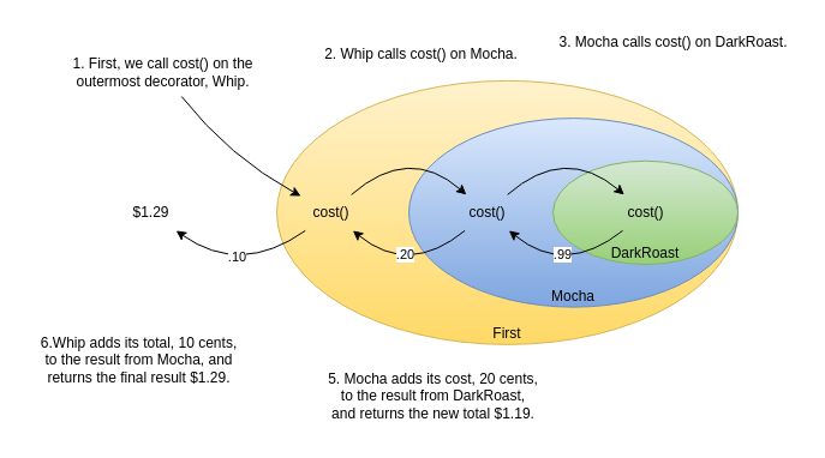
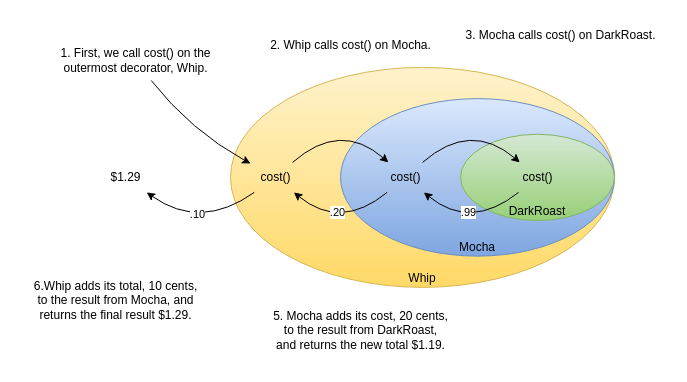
- <mxCell id="2" value="First" style="ellipse;whiteSpace=wrap;html=1;verticalAlign=bottom;fillColor=#fff2cc;gradientColor=#ffd966;strokeColor=#d6b656;" parent="1" vertex="1"><mxGeometry x="230" y="66.88" width="384" height="220" as="geometry" /></mxCell>
+ <mxCell id="2" value="Whip" style="ellipse;whiteSpace=wrap;html=1;verticalAlign=bottom;fillColor=#fff2cc;gradientColor=#ffd966;strokeColor=#d6b656;" parent="1" vertex="1"><mxGeometry x="230" y="66.88" width="384" height="220" as="geometry" /></mxCell>
